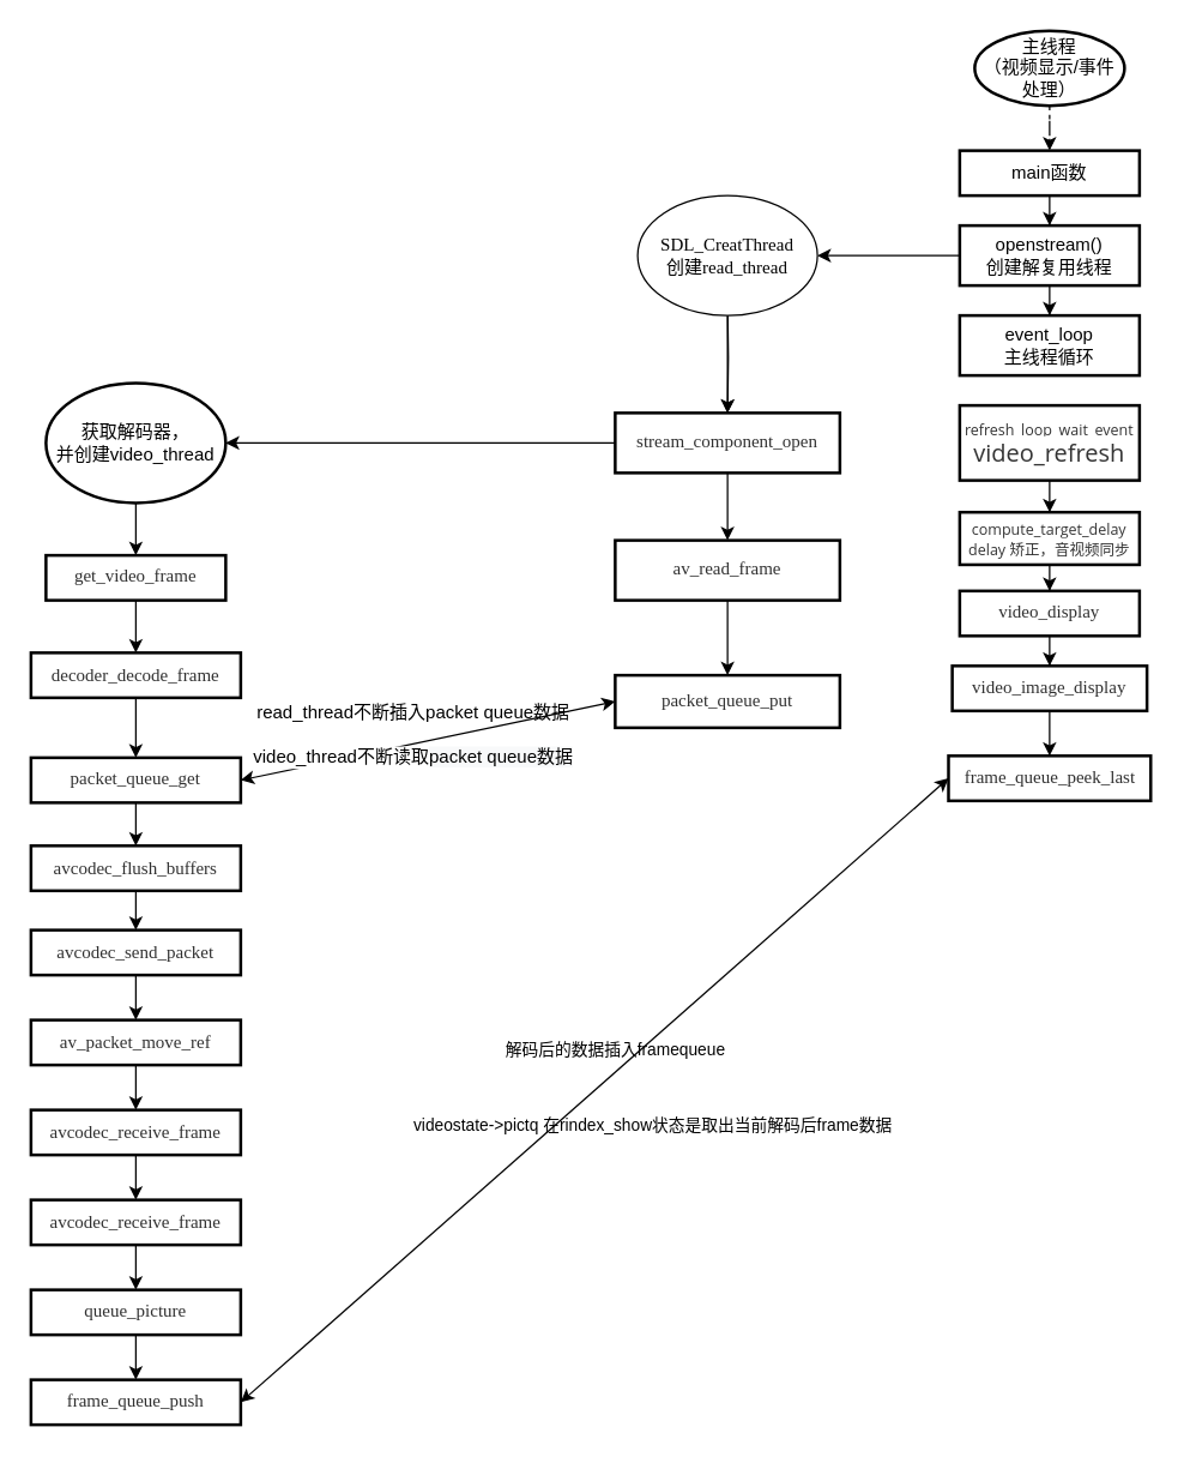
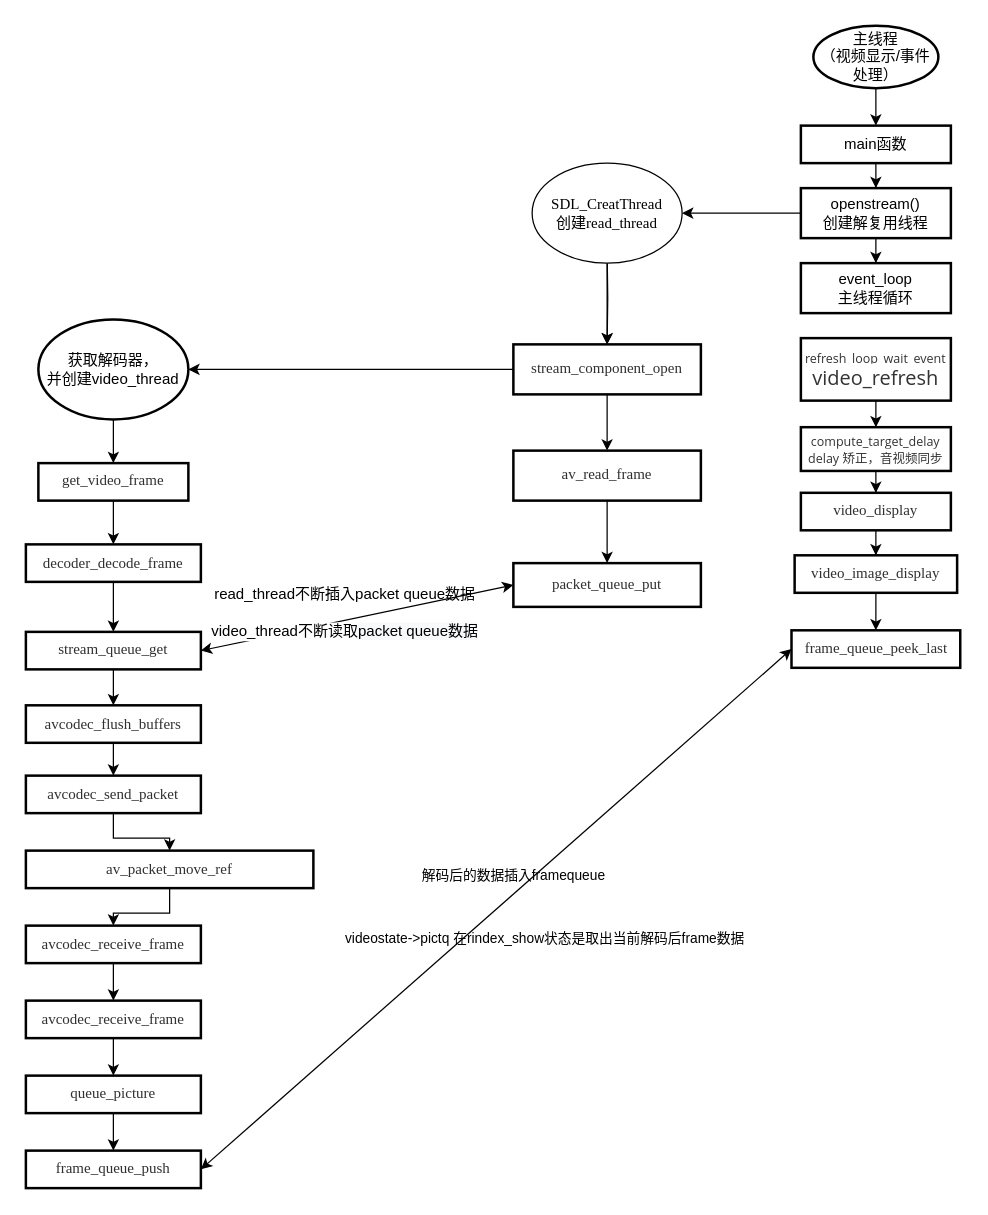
- <mxCell id="2" value="" style="edgeStyle=orthogonalEdgeStyle;rounded=0;orthogonalLoop=1;jettySize=auto;html=1;dashed=1;" parent="1" source="3" target="8" edge="1"><mxGeometry relative="1" as="geometry" /></mxCell>
+ <mxCell id="2" value="" style="edgeStyle=orthogonalEdgeStyle;rounded=0;orthogonalLoop=1;jettySize=auto;html=1;" parent="1" source="3" target="8" edge="1"><mxGeometry relative="1" as="geometry" /></mxCell>
- <mxCell id="35" value="&lt;p style=&quot;margin: 0px ; line-height: 1px&quot;&gt;&lt;span style=&quot;font-family: &amp;#34;microsoft yahei&amp;#34; ; color: rgb(48 , 48 , 48)&quot;&gt;&lt;font style=&quot;font-size: 12px&quot;&gt;packet_queue_get&lt;/font&gt;&lt;/span&gt;&lt;/p&gt;" style="whiteSpace=wrap;html=1;strokeWidth=2;" vertex="1" parent="1"><mxGeometry x="20" y="505" width="140" height="30" as="geometry" /></mxCell>
+ <mxCell id="35" value="&lt;p style=&quot;margin: 0px ; line-height: 1px&quot;&gt;&lt;span style=&quot;font-family: &amp;#34;microsoft yahei&amp;#34; ; color: rgb(48 , 48 , 48)&quot;&gt;&lt;font style=&quot;font-size: 12px&quot;&gt;stream_queue_get&lt;/font&gt;&lt;/span&gt;&lt;/p&gt;" style="whiteSpace=wrap;html=1;strokeWidth=2;" vertex="1" parent="1"><mxGeometry x="20" y="505" width="140" height="30" as="geometry" /></mxCell>
- <mxCell id="44" value="&lt;p style=&quot;font-size: medium ; margin: 0px ; line-height: 1px&quot;&gt;&lt;span style=&quot;font-family: &amp;#34;microsoft yahei&amp;#34; ; font-size: 12px ; color: rgb(48 , 48 , 48)&quot;&gt;av_packet_move_ref&lt;/span&gt;&lt;/p&gt;" style="whiteSpace=wrap;html=1;strokeWidth=2;fontSize=11;" vertex="1" parent="1"><mxGeometry x="20" y="680" width="140" height="30" as="geometry" /></mxCell>
+ <mxCell id="44" value="&lt;p style=&quot;font-size: medium ; margin: 0px ; line-height: 1px&quot;&gt;&lt;span style=&quot;font-family: &amp;#34;microsoft yahei&amp;#34; ; font-size: 12px ; color: rgb(48 , 48 , 48)&quot;&gt;av_packet_move_ref&lt;/span&gt;&lt;/p&gt;" style="whiteSpace=wrap;html=1;strokeWidth=2;fontSize=11;" vertex="1" parent="1"><mxGeometry x="20" y="680" width="230" height="30" as="geometry" /></mxCell>
